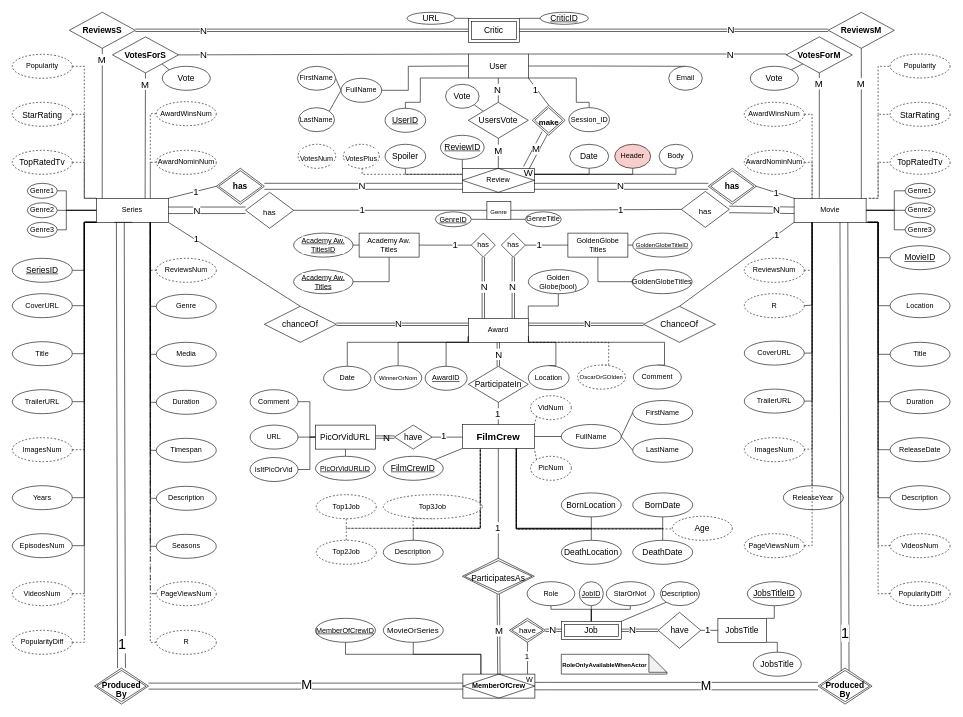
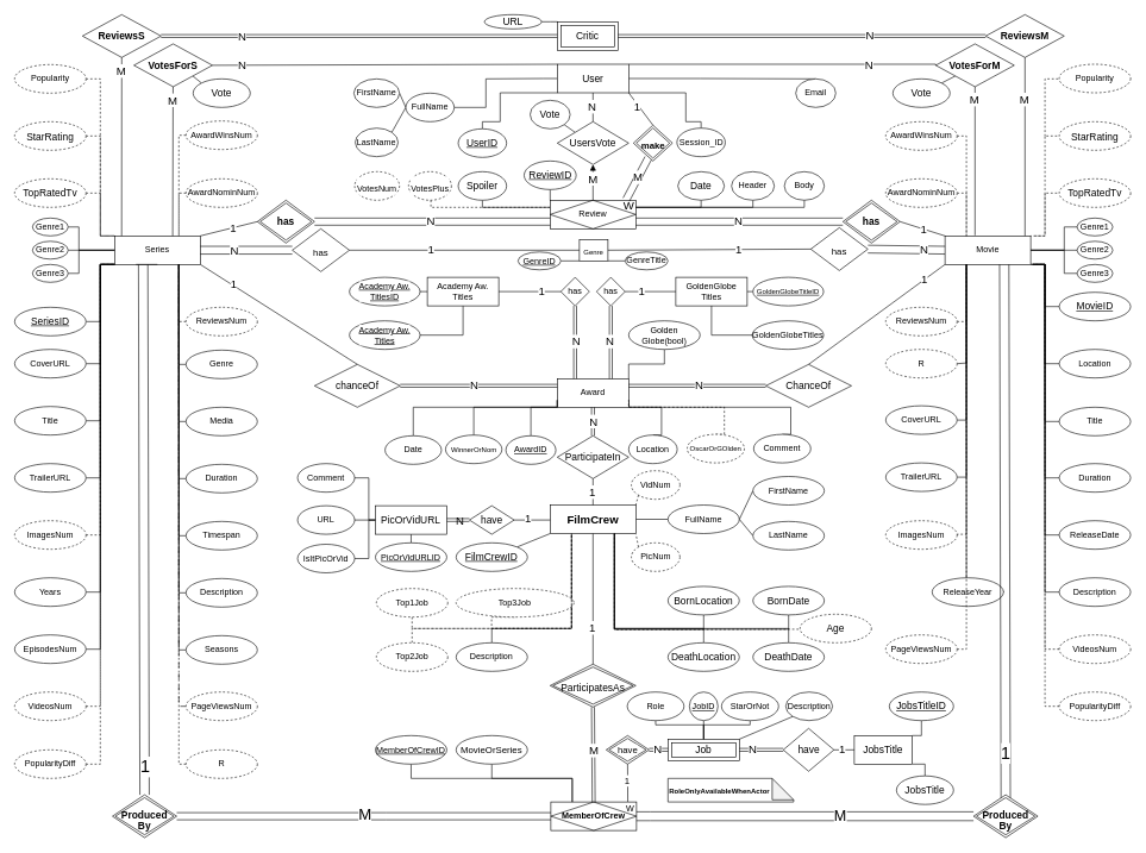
- <mxCell id="174" style="edgeStyle=orthogonalEdgeStyle;rounded=0;orthogonalLoop=1;jettySize=auto;html=1;exitX=1;exitY=0;exitDx=0;exitDy=0;entryX=0;entryY=0.5;entryDx=0;entryDy=0;fontSize=16;endArrow=none;endFill=0;" parent="1" source="176" target="177" edge="1"><mxGeometry relative="1" as="geometry" /></mxCell>
- <mxCell id="177" value="CriticID" style="ellipse;whiteSpace=wrap;html=1;align=center;fontStyle=4;fontSize=14;rounded=0;" parent="1" vertex="1"><mxGeometry x="900" y="20" width="80" height="20" as="geometry" /></mxCell>
- <mxCell id="190" value="" style="endArrow=none;html=1;rounded=0;fontSize=21;entryX=0.5;entryY=1;entryDx=0;entryDy=0;exitX=0.5;exitY=0;exitDx=0;exitDy=0;" parent="1" source="12" target="193" edge="1"><mxGeometry relative="1" as="geometry"><mxPoint x="840" y="270" as="sourcePoint" /><mxPoint x="810" y="250" as="targetPoint" /></mxGeometry></mxCell>
+ <mxCell id="190" value="" style="endArrow=block;html=1;rounded=0;fontSize=21;entryX=0.5;entryY=1;entryDx=0;entryDy=0;exitX=0.5;exitY=0;exitDx=0;exitDy=0;" parent="1" source="12" target="193" edge="1"><mxGeometry relative="1" as="geometry"><mxPoint x="840" y="270" as="sourcePoint" /><mxPoint x="810" y="250" as="targetPoint" /></mxGeometry></mxCell>
- <mxCell id="184" value="Header" style="ellipse;whiteSpace=wrap;html=1;align=center;rounded=0;fillColor=#f8cecc;" parent="1" vertex="1"><mxGeometry x="1024" y="240" width="60" height="40" as="geometry" /></mxCell>
+ <mxCell id="184" value="Header" style="ellipse;whiteSpace=wrap;html=1;align=center;rounded=0;" parent="1" vertex="1"><mxGeometry x="1024" y="240" width="60" height="40" as="geometry" /></mxCell>
